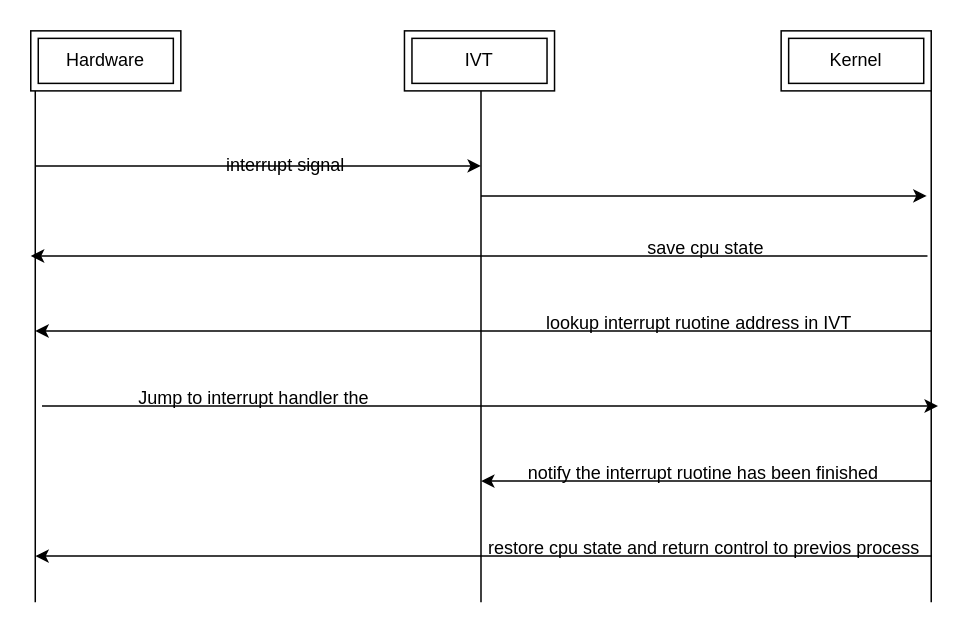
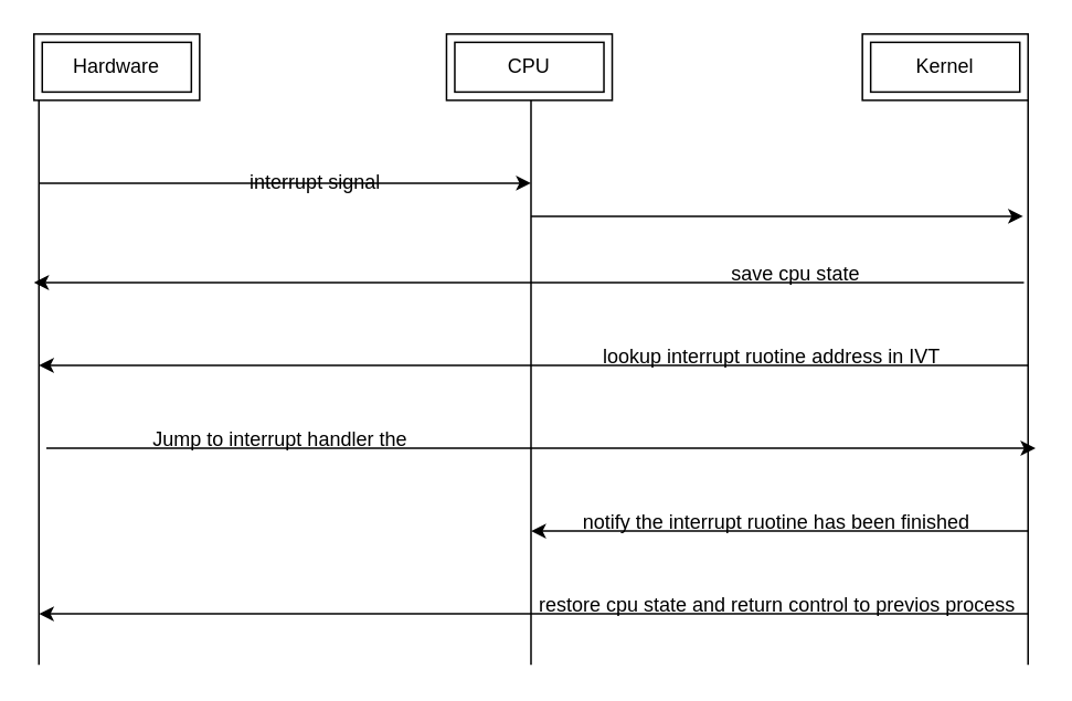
- <mxCell id="3" value="IVT" style="shape=ext;margin=3;double=1;whiteSpace=wrap;html=1;align=center;" vertex="1" parent="1"><mxGeometry x="269" y="20" width="100" height="40" as="geometry" /></mxCell>
+ <mxCell id="3" value="CPU" style="shape=ext;margin=3;double=1;whiteSpace=wrap;html=1;align=center;" vertex="1" parent="1"><mxGeometry x="269" y="20" width="100" height="40" as="geometry" /></mxCell>
- <mxCell id="9" value="save cpu state" style="text;html=1;strokeColor=none;fillColor=none;align=center;verticalAlign=middle;whiteSpace=wrap;rounded=0;" vertex="1" parent="1"><mxGeometry x="420" y="150" width="100" height="30" as="geometry" /></mxCell>
+ <mxCell id="9" value="save cpu state" style="text;html=1;strokeColor=none;fillColor=none;align=center;verticalAlign=middle;whiteSpace=wrap;rounded=0;" vertex="1" parent="1"><mxGeometry x="430" y="150" width="100" height="30" as="geometry" /></mxCell>
